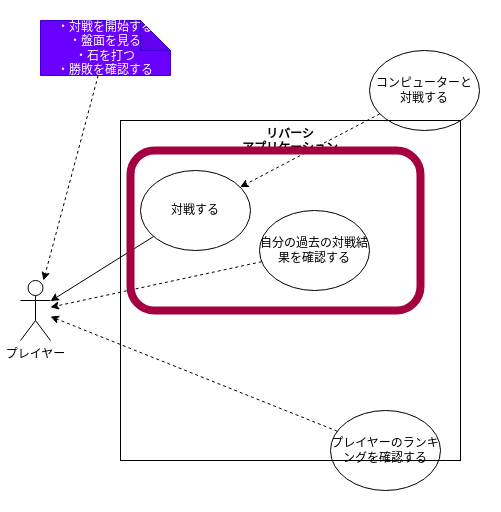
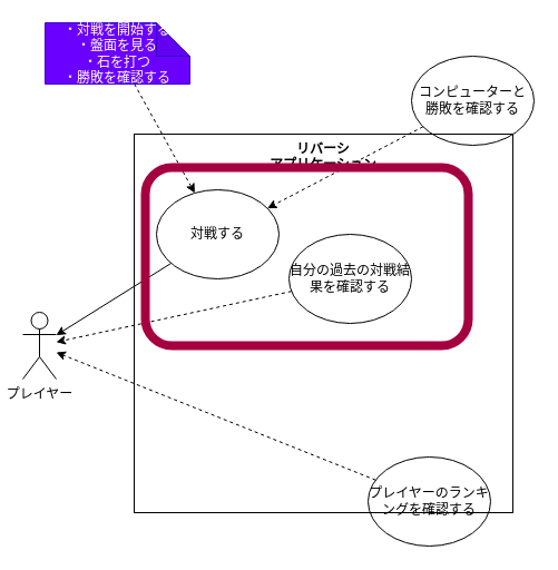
- <mxCell id="13" value="コンピューターと&lt;br&gt;対戦する" style="ellipse;whiteSpace=wrap;html=1;fillColor=none;" vertex="1" parent="1"><mxGeometry x="369" y="50" width="110" height="80" as="geometry" /></mxCell>
+ <mxCell id="13" value="コンピューターと&lt;br&gt;勝敗を確認する" style="ellipse;whiteSpace=wrap;html=1;fillColor=none;" vertex="1" parent="1"><mxGeometry x="369" y="50" width="110" height="80" as="geometry" /></mxCell>
- <mxCell id="6" style="edgeStyle=none;html=1;dashed=1;" edge="1" parent="1" source="7" target="3"><mxGeometry relative="1" as="geometry" /></mxCell>
+ <mxCell id="6" style="edgeStyle=none;html=1;dashed=1;" edge="1" parent="1" source="7" target="5"><mxGeometry relative="1" as="geometry" /></mxCell>
